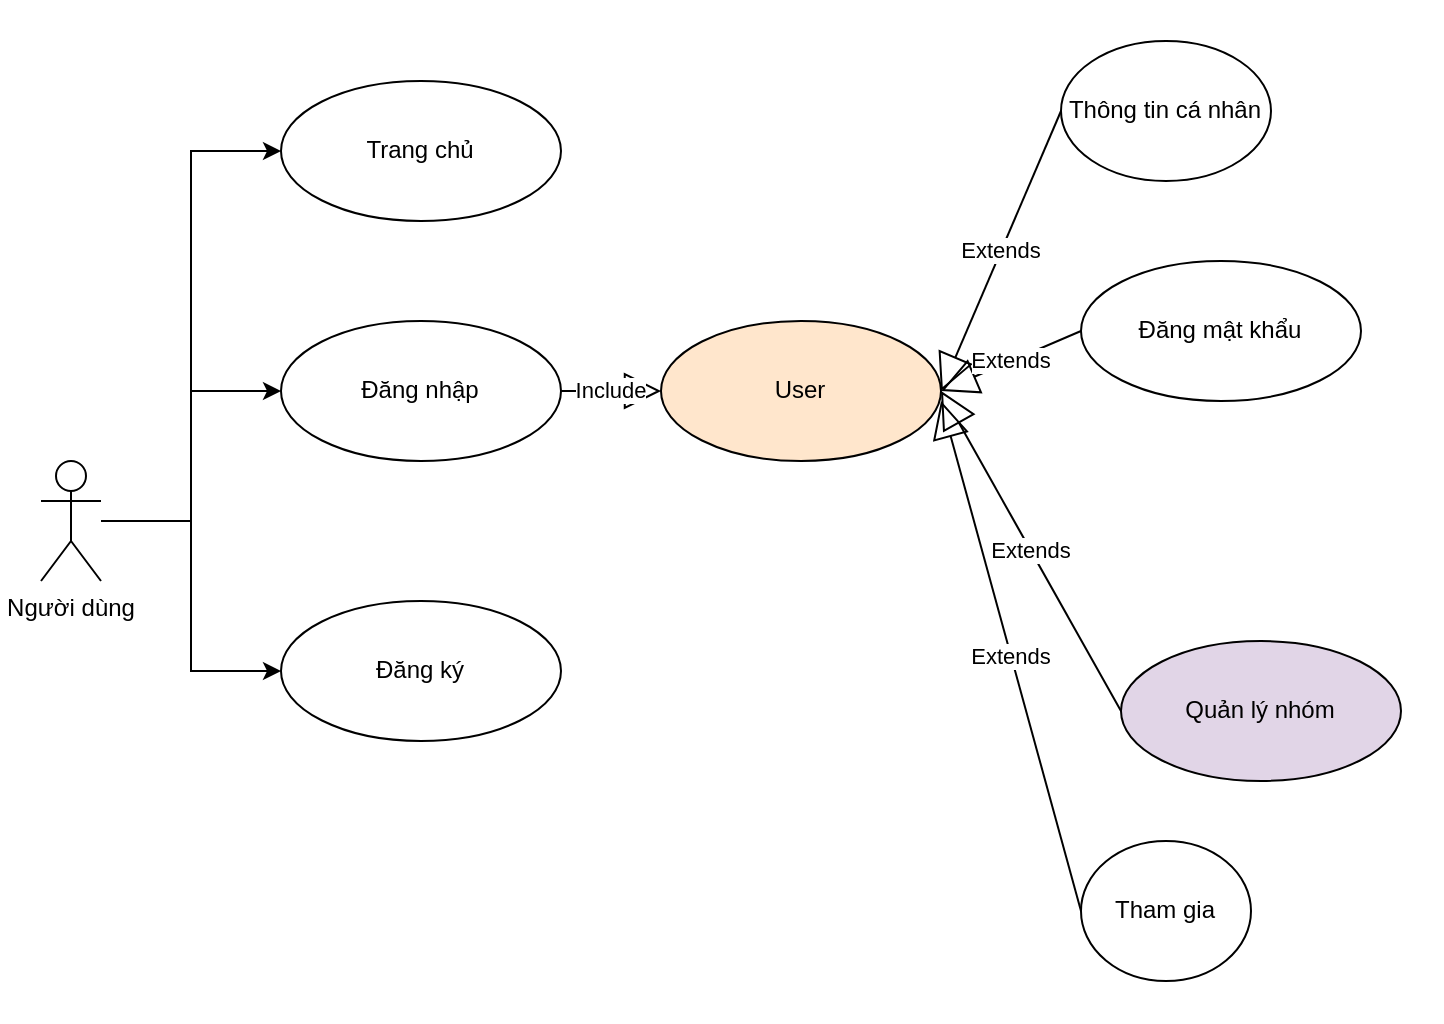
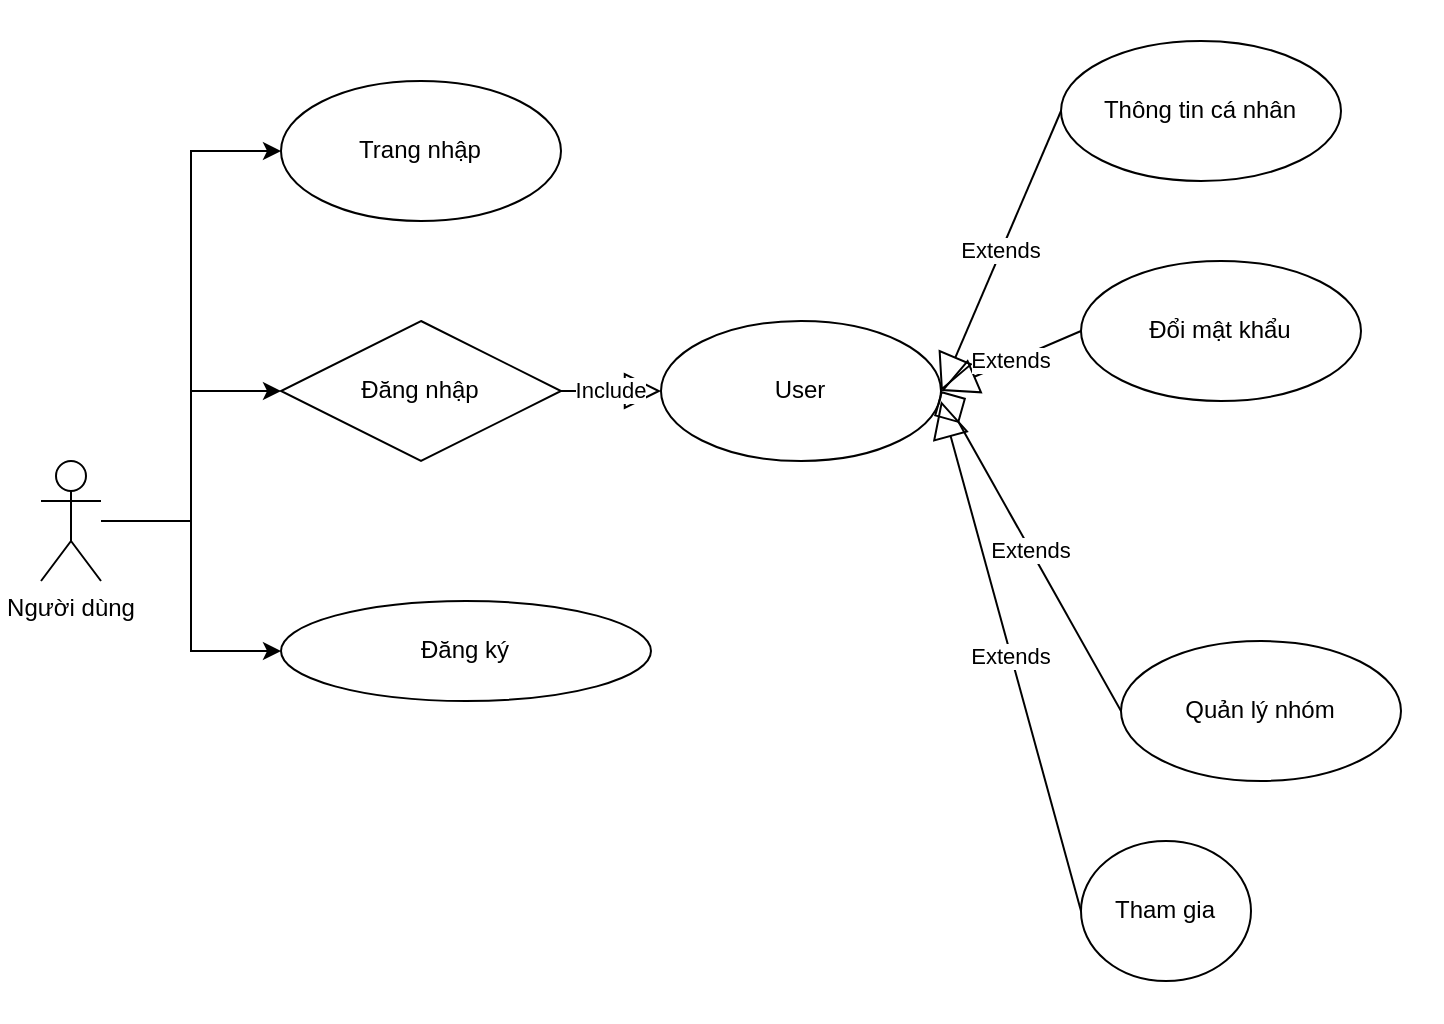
- <mxCell id="10" value="Thông tin cá nhân" style="ellipse;whiteSpace=wrap;html=1;" vertex="1" parent="1"><mxGeometry x="530" y="20" width="105" height="70" as="geometry" /></mxCell>
+ <mxCell id="10" value="Thông tin cá nhân" style="ellipse;whiteSpace=wrap;html=1;" vertex="1" parent="1"><mxGeometry x="530" y="20" width="140" height="70" as="geometry" /></mxCell>
- <mxCell id="6" value="Trang chủ" style="ellipse;whiteSpace=wrap;html=1;" vertex="1" parent="1"><mxGeometry x="140" y="40" width="140" height="70" as="geometry" /></mxCell>
+ <mxCell id="6" value="Trang nhập" style="ellipse;whiteSpace=wrap;html=1;" vertex="1" parent="1"><mxGeometry x="140" y="40" width="140" height="70" as="geometry" /></mxCell>
- <mxCell id="11" value="Đăng mật khẩu" style="ellipse;whiteSpace=wrap;html=1;" vertex="1" parent="1"><mxGeometry x="540" y="130" width="140" height="70" as="geometry" /></mxCell>
+ <mxCell id="11" value="Đổi mật khẩu" style="ellipse;whiteSpace=wrap;html=1;" vertex="1" parent="1"><mxGeometry x="540" y="130" width="140" height="70" as="geometry" /></mxCell>
- <mxCell id="7" value="Đăng nhập" style="ellipse;whiteSpace=wrap;html=1;" vertex="1" parent="1"><mxGeometry x="140" y="160" width="140" height="70" as="geometry" /></mxCell>
+ <mxCell id="7" value="Đăng nhập" style="rhombus;whiteSpace=wrap;html=1;" vertex="1" parent="1"><mxGeometry x="140" y="160" width="140" height="70" as="geometry" /></mxCell>
- <mxCell id="9" value="User" style="ellipse;whiteSpace=wrap;html=1;fillColor=#ffe6cc;" vertex="1" parent="1"><mxGeometry x="330" y="160" width="140" height="70" as="geometry" /></mxCell>
+ <mxCell id="9" value="User" style="ellipse;whiteSpace=wrap;html=1;" vertex="1" parent="1"><mxGeometry x="330" y="160" width="140" height="70" as="geometry" /></mxCell>
- <mxCell id="17" value="Extends" style="endArrow=block;endSize=16;endFill=0;html=1;exitX=0;exitY=0.5;exitDx=0;exitDy=0;entryX=1;entryY=0.5;entryDx=0;entryDy=0;" edge="1" parent="1" source="12" target="9"><mxGeometry width="160" relative="1" as="geometry"><mxPoint x="310" y="230" as="sourcePoint" /><mxPoint x="470" y="230" as="targetPoint" /></mxGeometry></mxCell>
+ <mxCell id="17" value="Extends" style="endArrow=diamond;endSize=16;endFill=0;html=1;exitX=0;exitY=0.5;exitDx=0;exitDy=0;entryX=1;entryY=0.5;entryDx=0;entryDy=0;" edge="1" parent="1" source="12" target="9"><mxGeometry width="160" relative="1" as="geometry"><mxPoint x="310" y="230" as="sourcePoint" /><mxPoint x="470" y="230" as="targetPoint" /></mxGeometry></mxCell>
- <mxCell id="8" value="Đăng ký" style="ellipse;whiteSpace=wrap;html=1;" vertex="1" parent="1"><mxGeometry x="140" y="300" width="140" height="70" as="geometry" /></mxCell>
+ <mxCell id="8" value="Đăng ký" style="ellipse;whiteSpace=wrap;html=1;" vertex="1" parent="1"><mxGeometry x="140" y="300" width="185" height="50" as="geometry" /></mxCell>
- <mxCell id="12" value="Quản lý nhóm" style="ellipse;whiteSpace=wrap;html=1;fillColor=#e1d5e7;" vertex="1" parent="1"><mxGeometry x="560" y="320" width="140" height="70" as="geometry" /></mxCell>
+ <mxCell id="12" value="Quản lý nhóm" style="ellipse;whiteSpace=wrap;html=1;" vertex="1" parent="1"><mxGeometry x="560" y="320" width="140" height="70" as="geometry" /></mxCell>
